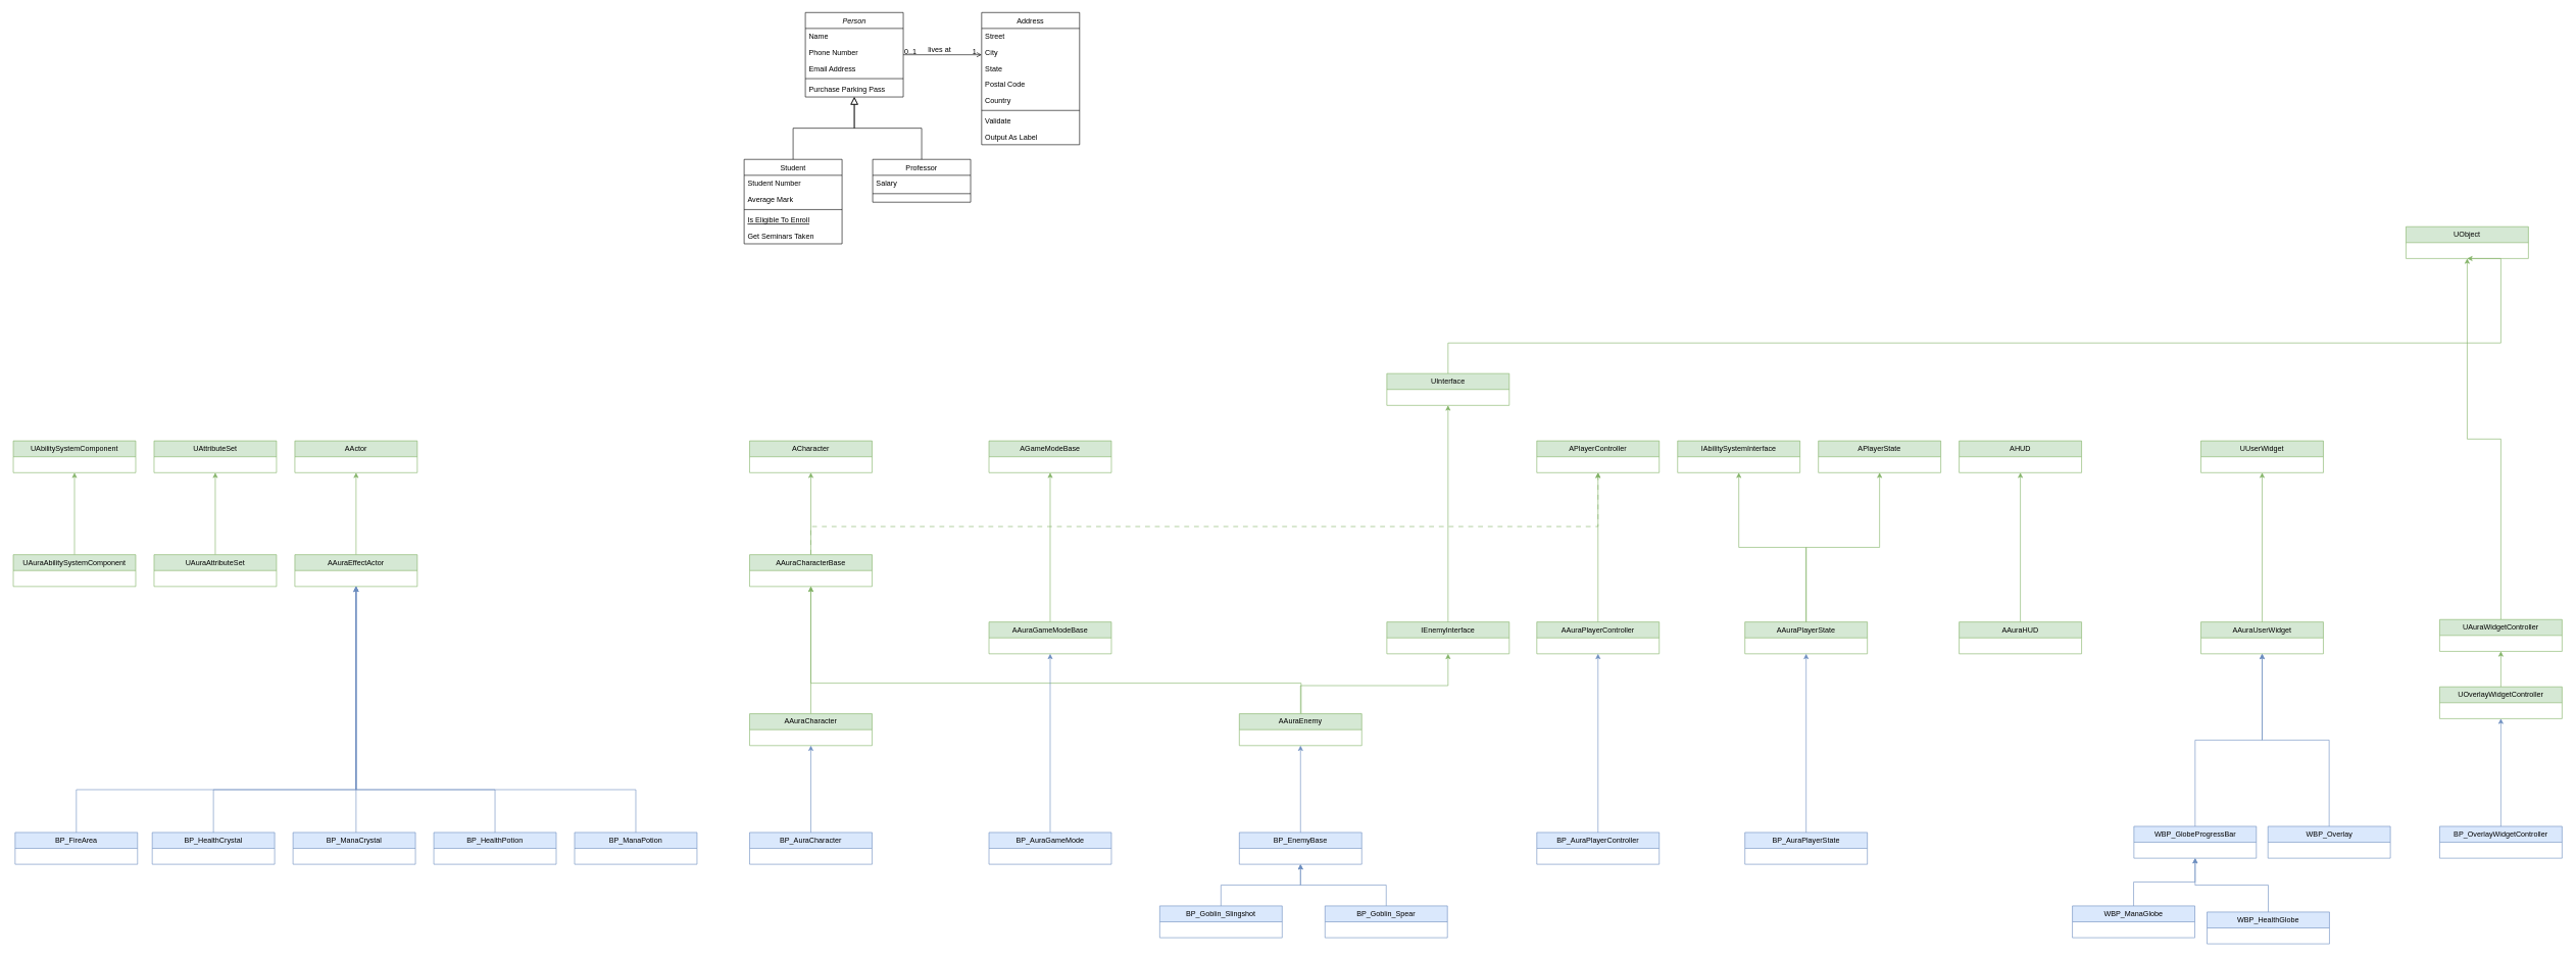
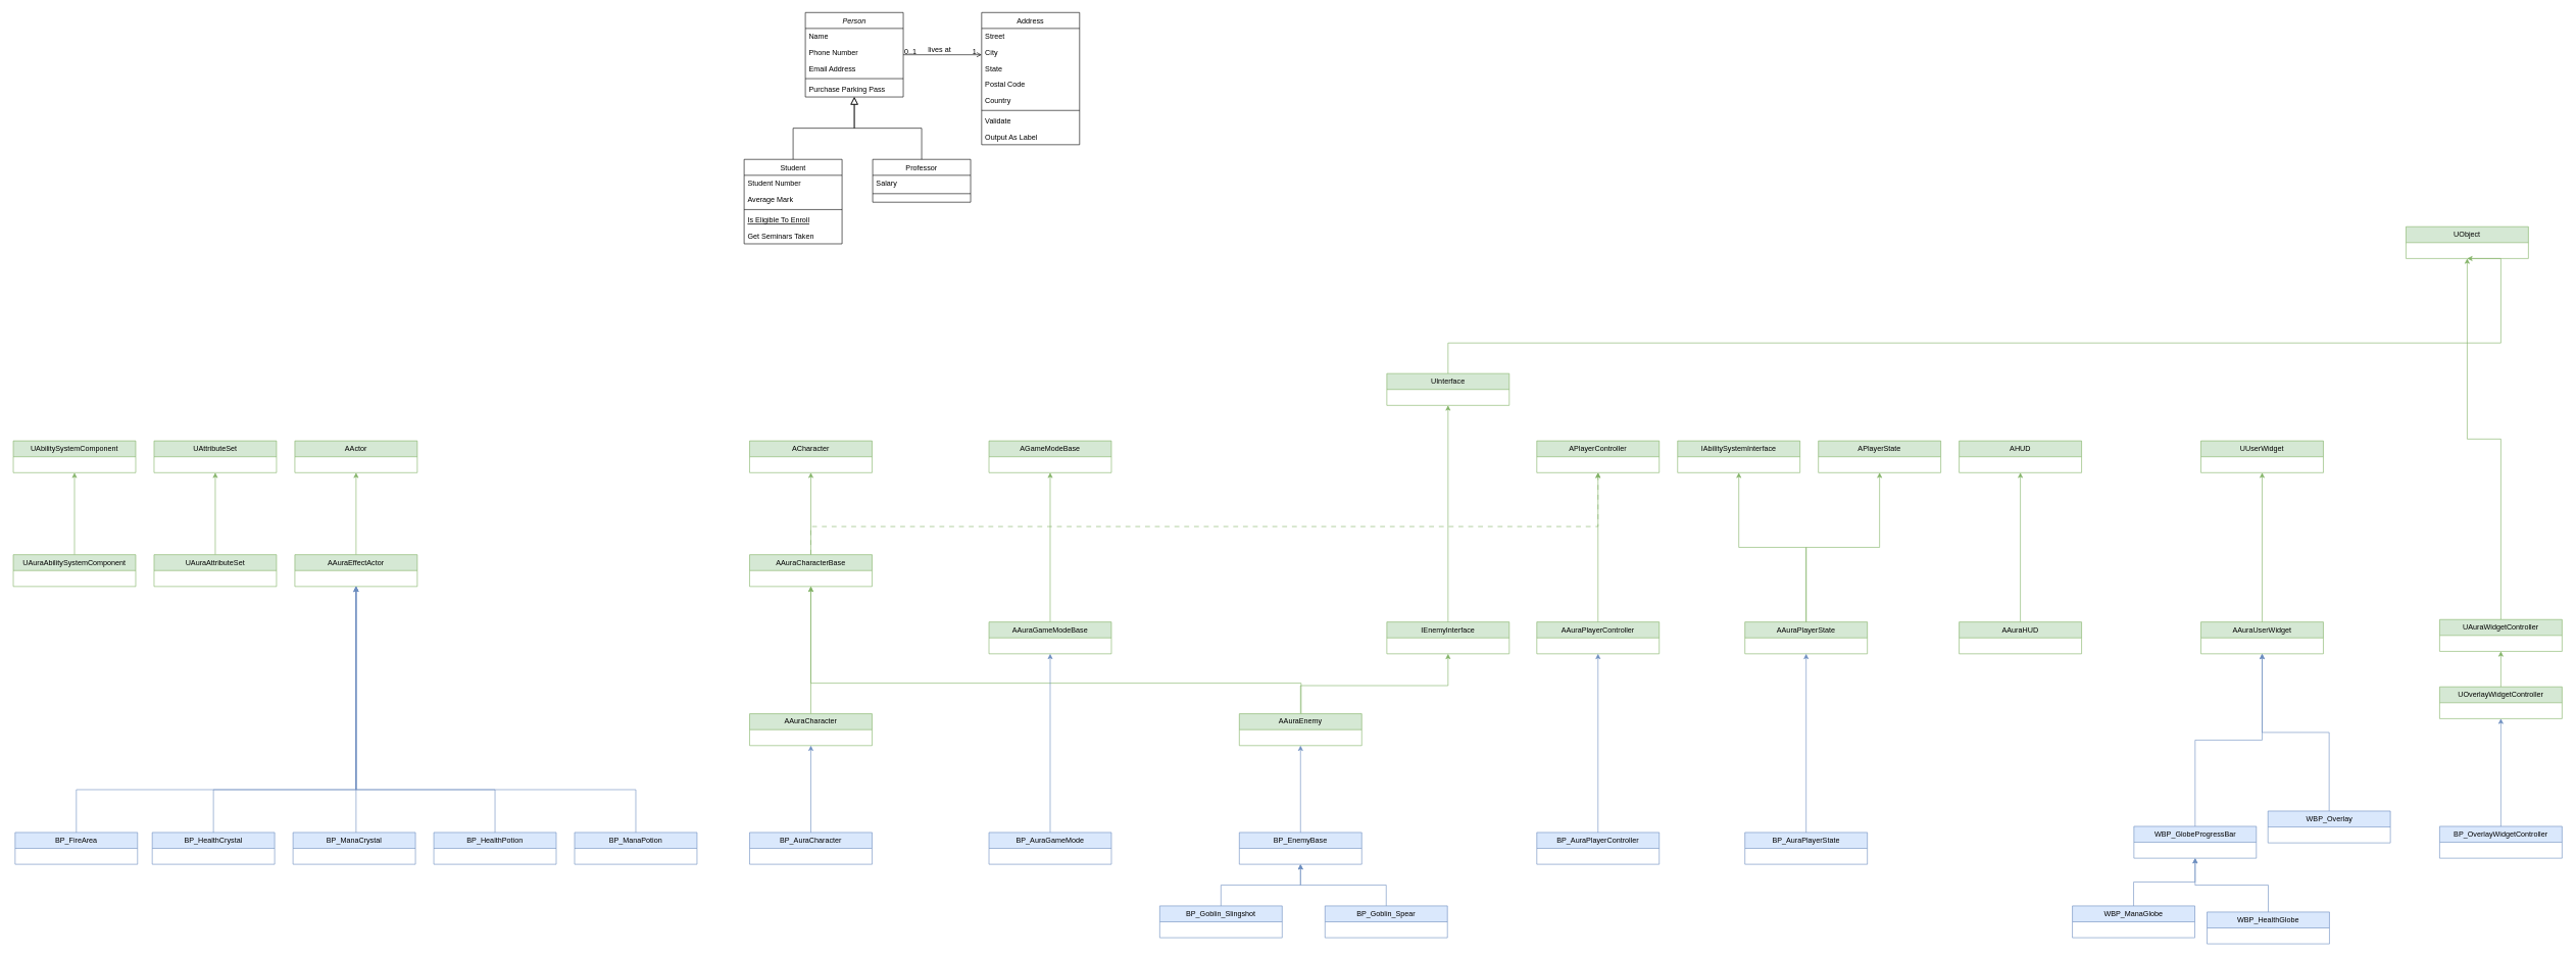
- <mxCell id="101" value="WBP_Overlay" style="swimlane;fontStyle=0;childLayout=stackLayout;horizontal=1;startSize=26;fillColor=#dae8fc;horizontalStack=0;resizeParent=1;resizeParentMax=0;resizeLast=0;collapsible=1;marginBottom=0;whiteSpace=wrap;html=1;strokeColor=#6c8ebf;" vertex="1" parent="1"><mxGeometry x="3703.5" y="1350" width="200" height="52" as="geometry" /></mxCell>
+ <mxCell id="101" value="WBP_Overlay" style="swimlane;fontStyle=0;childLayout=stackLayout;horizontal=1;startSize=26;fillColor=#dae8fc;horizontalStack=0;resizeParent=1;resizeParentMax=0;resizeLast=0;collapsible=1;marginBottom=0;whiteSpace=wrap;html=1;strokeColor=#6c8ebf;" vertex="1" parent="1"><mxGeometry x="3703.5" y="1325" width="200" height="52" as="geometry" /></mxCell>
